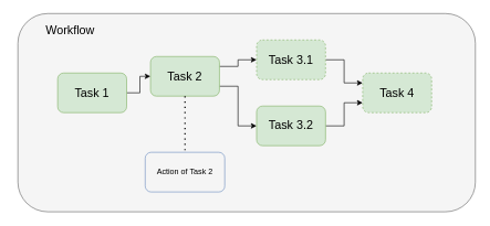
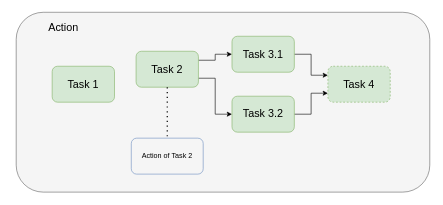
- <mxCell id="15" value="&lt;font style=&quot;font-size: 18px;&quot;&gt;Workflow&lt;/font&gt;" style="text;html=1;strokeColor=none;fillColor=none;align=center;verticalAlign=middle;whiteSpace=wrap;rounded=0;" vertex="1" parent="1"><mxGeometry x="20" y="30" width="170" height="30" as="geometry" /></mxCell>
+ <mxCell id="15" value="&lt;font style=&quot;font-size: 18px;&quot;&gt;Action&lt;/font&gt;" style="text;html=1;strokeColor=none;fillColor=none;align=center;verticalAlign=middle;whiteSpace=wrap;rounded=0;" vertex="1" parent="1"><mxGeometry x="20" y="30" width="170" height="30" as="geometry" /></mxCell>
- <mxCell id="9" value="Task 3.1" style="rounded=1;whiteSpace=wrap;html=1;fontSize=18;fillColor=#d5e8d4;strokeColor=#82b366;dashed=1;" vertex="1" parent="1"><mxGeometry x="386" y="60" width="104" height="60" as="geometry" /></mxCell>
+ <mxCell id="9" value="Task 3.1" style="rounded=1;whiteSpace=wrap;html=1;fontSize=18;fillColor=#d5e8d4;strokeColor=#82b366;" vertex="1" parent="1"><mxGeometry x="386" y="60" width="104" height="60" as="geometry" /></mxCell>
- <mxCell id="3" style="edgeStyle=orthogonalEdgeStyle;rounded=0;orthogonalLoop=1;jettySize=auto;html=1;exitX=1;exitY=0.5;exitDx=0;exitDy=0;entryX=0;entryY=0.5;entryDx=0;entryDy=0;fontSize=18;" edge="1" parent="1" source="4" target="7"><mxGeometry relative="1" as="geometry" /></mxCell>
